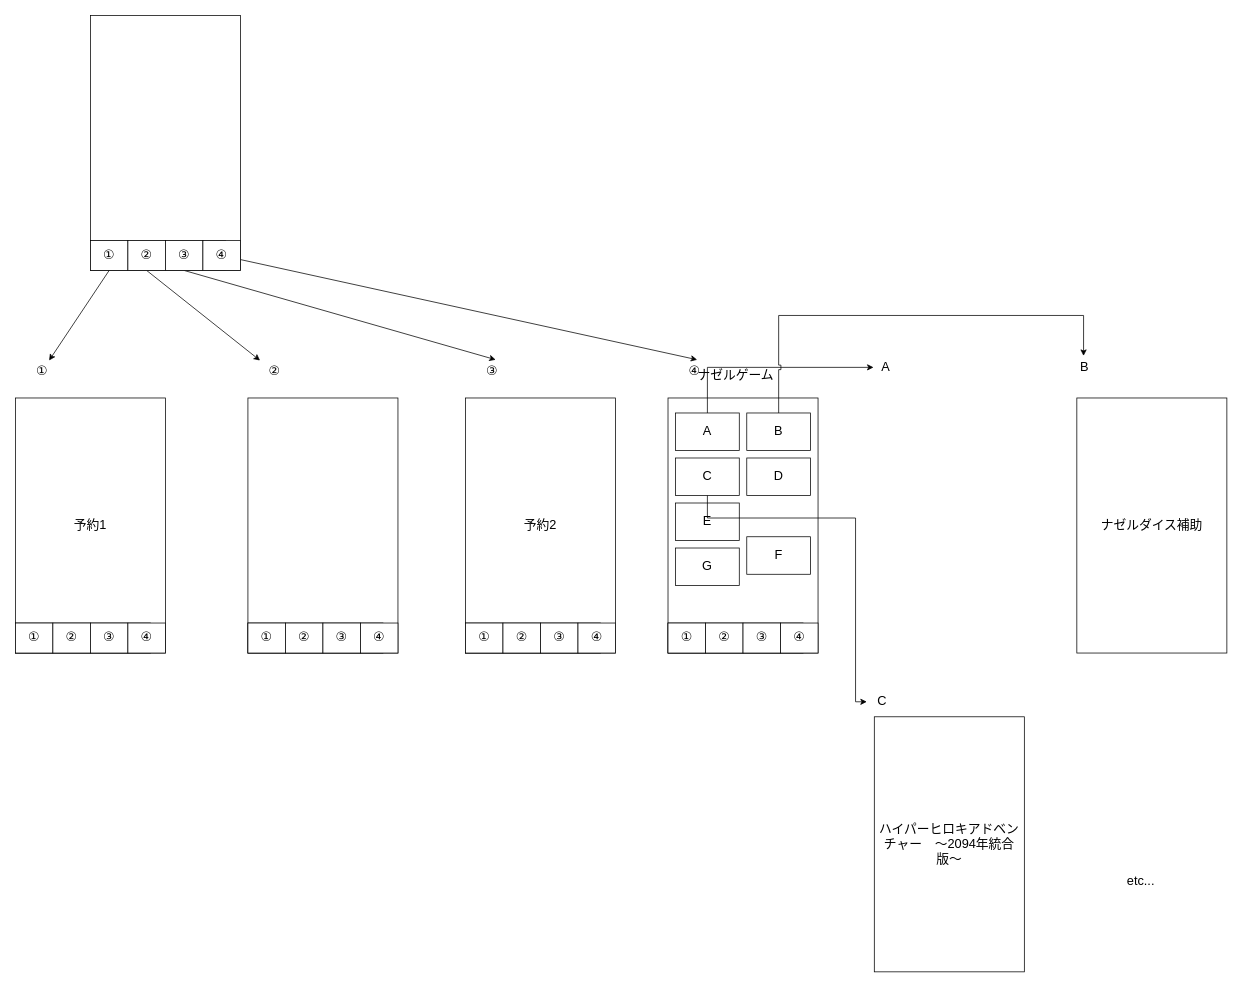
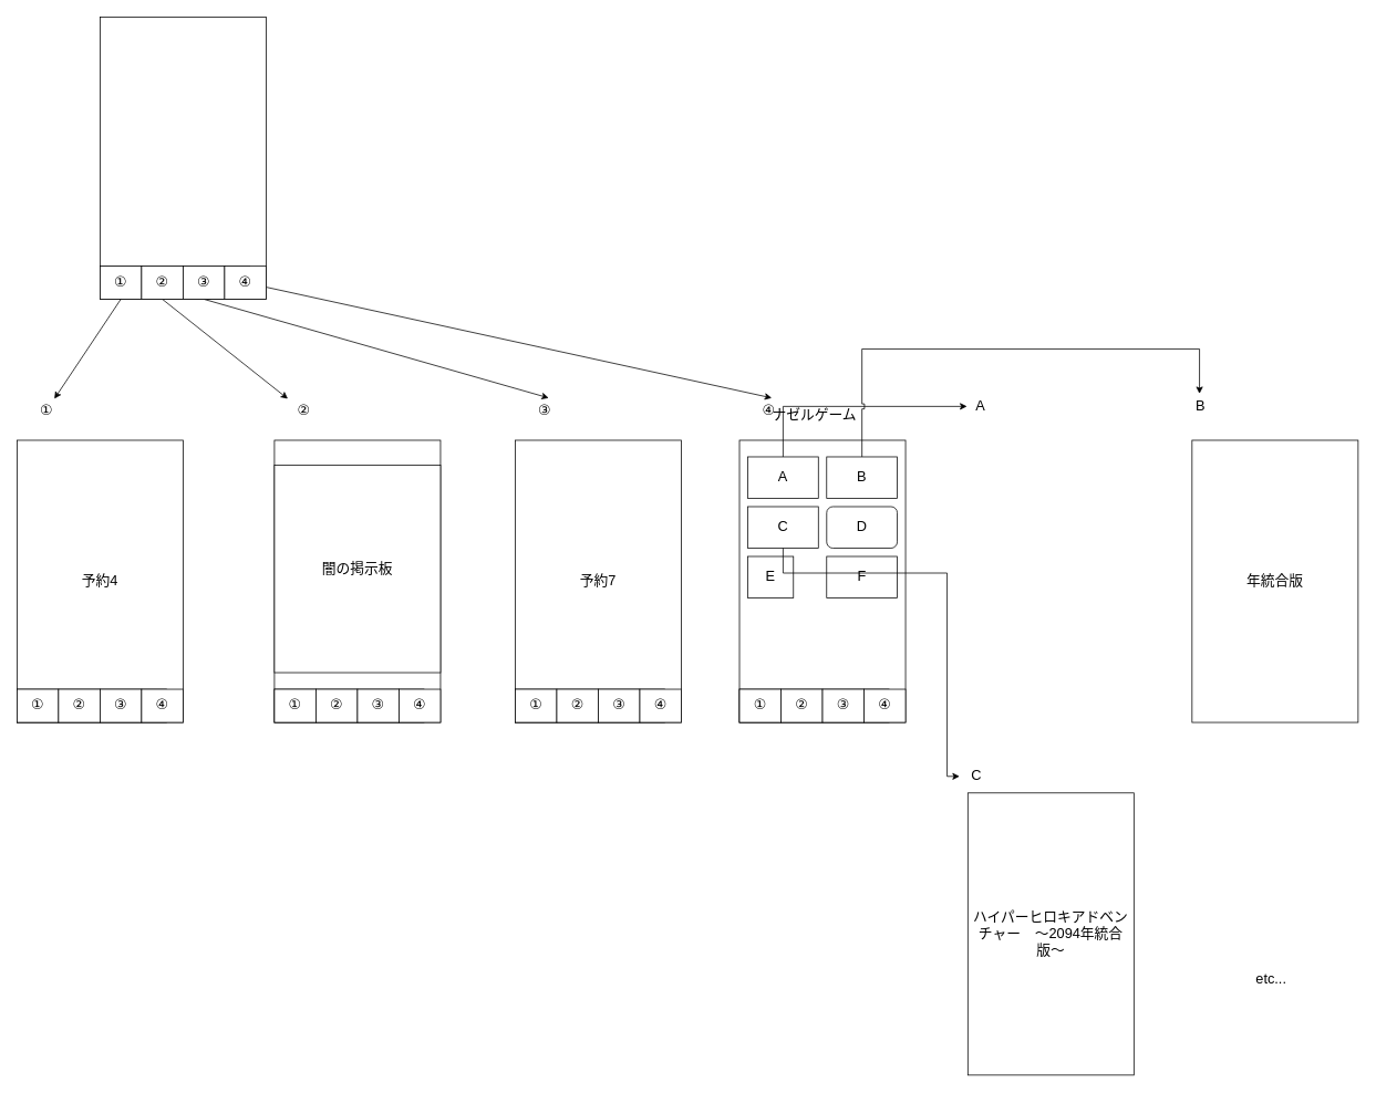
- <mxCell id="46" value="D" style="rounded=0;whiteSpace=wrap;html=1;fontSize=17;" vertex="1" parent="1"><mxGeometry x="995" y="610" width="85" height="50" as="geometry" /></mxCell>
+ <mxCell id="46" value="D" style="whiteSpace=wrap;html=1;fontSize=17;rounded=1;" vertex="1" parent="1"><mxGeometry x="995" y="610" width="85" height="50" as="geometry" /></mxCell>
+ <mxCell id="40" value="闇の掲示板" style="rounded=0;whiteSpace=wrap;html=1;fontSize=17;" vertex="1" parent="1"><mxGeometry x="330" y="560" width="200" height="250" as="geometry" /></mxCell>
- <mxCell id="47" value="E" style="rounded=0;whiteSpace=wrap;html=1;fontSize=17;" vertex="1" parent="1"><mxGeometry x="900" y="670" width="85" height="50" as="geometry" /></mxCell>
+ <mxCell id="47" value="E" style="rounded=0;whiteSpace=wrap;html=1;fontSize=17;" vertex="1" parent="1"><mxGeometry x="900" y="670" width="55" height="50" as="geometry" /></mxCell>
- <mxCell id="12" value="予約1" style="rounded=0;whiteSpace=wrap;html=1;fontSize=17;" vertex="1" parent="1"><mxGeometry x="20" y="530" width="200" height="340" as="geometry" /></mxCell>
+ <mxCell id="12" value="予約4" style="rounded=0;whiteSpace=wrap;html=1;fontSize=17;" vertex="1" parent="1"><mxGeometry x="20" y="530" width="200" height="340" as="geometry" /></mxCell>
- <mxCell id="26" value="予約2" style="rounded=0;whiteSpace=wrap;html=1;fontSize=17;" vertex="1" parent="1"><mxGeometry x="620" y="530" width="200" height="340" as="geometry" /></mxCell>
+ <mxCell id="26" value="予約7" style="rounded=0;whiteSpace=wrap;html=1;fontSize=17;" vertex="1" parent="1"><mxGeometry x="620" y="530" width="200" height="340" as="geometry" /></mxCell>
- <mxCell id="52" value="ナゼルダイス補助" style="rounded=0;whiteSpace=wrap;html=1;fontSize=17;" vertex="1" parent="1"><mxGeometry x="1435" y="530" width="200" height="340" as="geometry" /></mxCell>
+ <mxCell id="52" value="年統合版" style="rounded=0;whiteSpace=wrap;html=1;fontSize=17;" vertex="1" parent="1"><mxGeometry x="1435" y="530" width="200" height="340" as="geometry" /></mxCell>
- <mxCell id="48" value="F" style="rounded=0;whiteSpace=wrap;html=1;fontSize=17;" vertex="1" parent="1"><mxGeometry x="995" y="715" width="85" height="50" as="geometry" /></mxCell>
+ <mxCell id="48" value="F" style="rounded=0;whiteSpace=wrap;html=1;fontSize=17;" vertex="1" parent="1"><mxGeometry x="995" y="670" width="85" height="50" as="geometry" /></mxCell>
- <mxCell id="49" value="G" style="rounded=0;whiteSpace=wrap;html=1;fontSize=17;" vertex="1" parent="1"><mxGeometry x="900" y="730" width="85" height="50" as="geometry" /></mxCell>
- <mxCell id="57" value="etc..." style="text;html=1;align=center;verticalAlign=middle;resizable=0;points=[];autosize=1;strokeColor=none;fillColor=none;fontSize=17;" vertex="1" parent="1"><mxGeometry x="1490" y="1160" width="60" height="30" as="geometry" /></mxCell>
+ <mxCell id="57" value="etc..." style="text;html=1;align=center;verticalAlign=middle;resizable=0;points=[];autosize=1;strokeColor=none;fillColor=none;fontSize=17;" vertex="1" parent="1"><mxGeometry x="1500" y="1165" width="60" height="30" as="geometry" /></mxCell>
